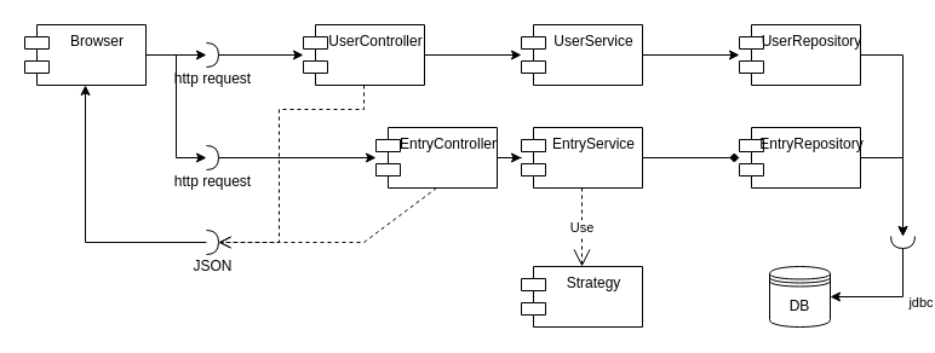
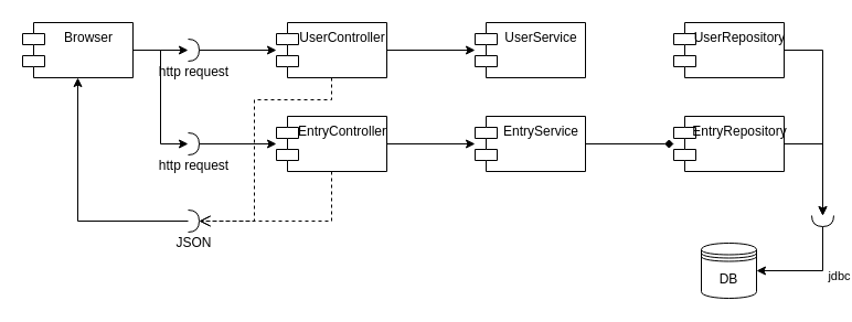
- <mxCell id="9" value="" style="edgeStyle=orthogonalEdgeStyle;rounded=0;orthogonalLoop=1;jettySize=auto;html=1;" parent="1" source="10" target="12" edge="1"><mxGeometry relative="1" as="geometry" /></mxCell>
- <mxCell id="16" value="EntryController" style="shape=module;align=left;spacingLeft=20;align=center;verticalAlign=top;" parent="1" vertex="1"><mxGeometry x="310" y="105" width="100" height="50" as="geometry" /></mxCell>
+ <mxCell id="16" value="EntryController" style="shape=module;align=left;spacingLeft=20;align=center;verticalAlign=top;" parent="1" vertex="1"><mxGeometry x="250" y="105" width="100" height="50" as="geometry" /></mxCell>
- <mxCell id="29" value="Use" style="endArrow=open;endSize=12;dashed=1;html=1;rounded=0;exitX=0.5;exitY=1;exitDx=0;exitDy=0;" edge="1" parent="1" source="18" target="28"><mxGeometry width="160" relative="1" as="geometry"><mxPoint x="490" y="165" as="sourcePoint" /><mxPoint x="370" y="230" as="targetPoint" /></mxGeometry></mxCell>
- <mxCell id="28" value="Strategy" style="shape=module;align=left;spacingLeft=20;align=center;verticalAlign=top;" vertex="1" parent="1"><mxGeometry x="430" y="220" width="100" height="50" as="geometry" /></mxCell>
